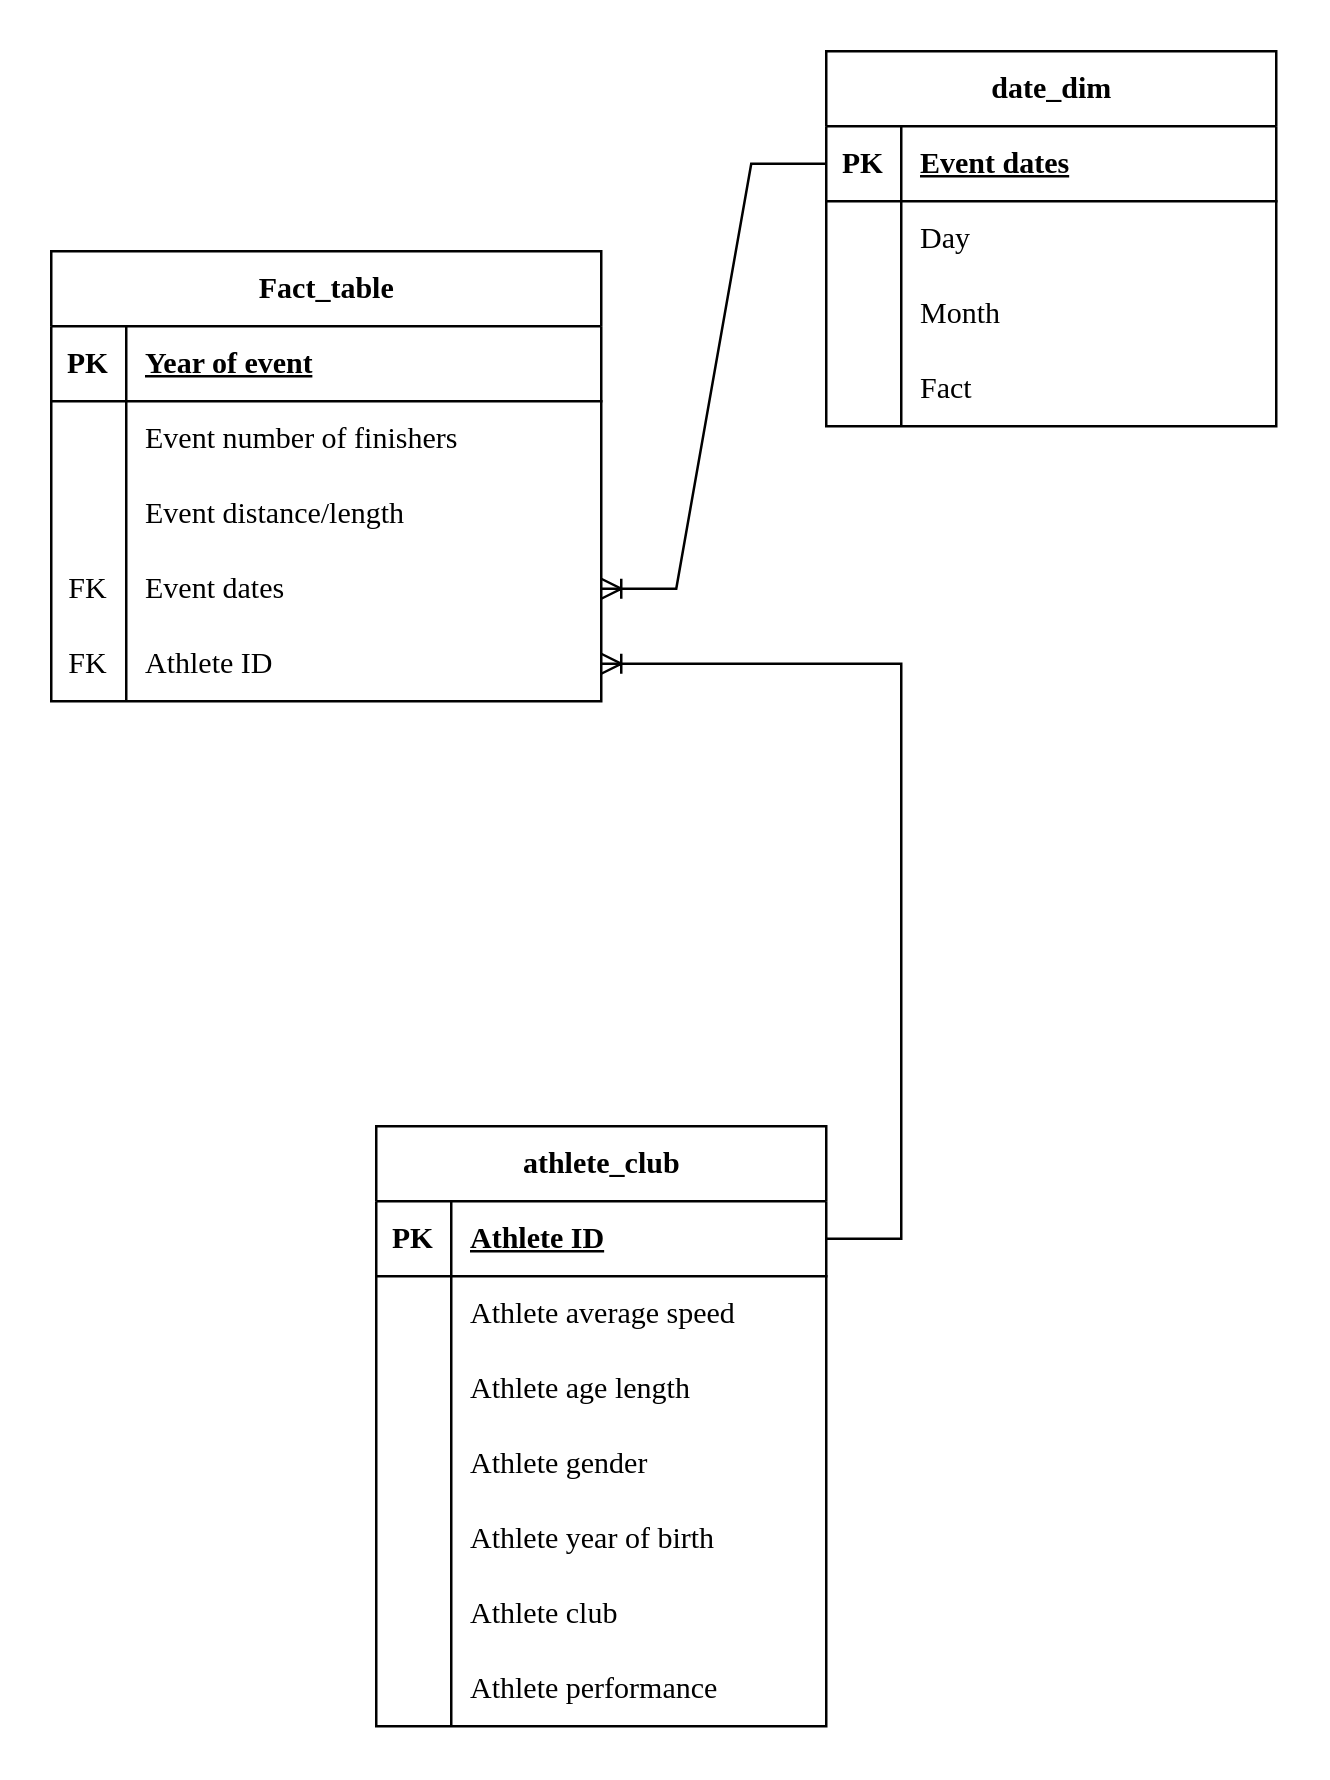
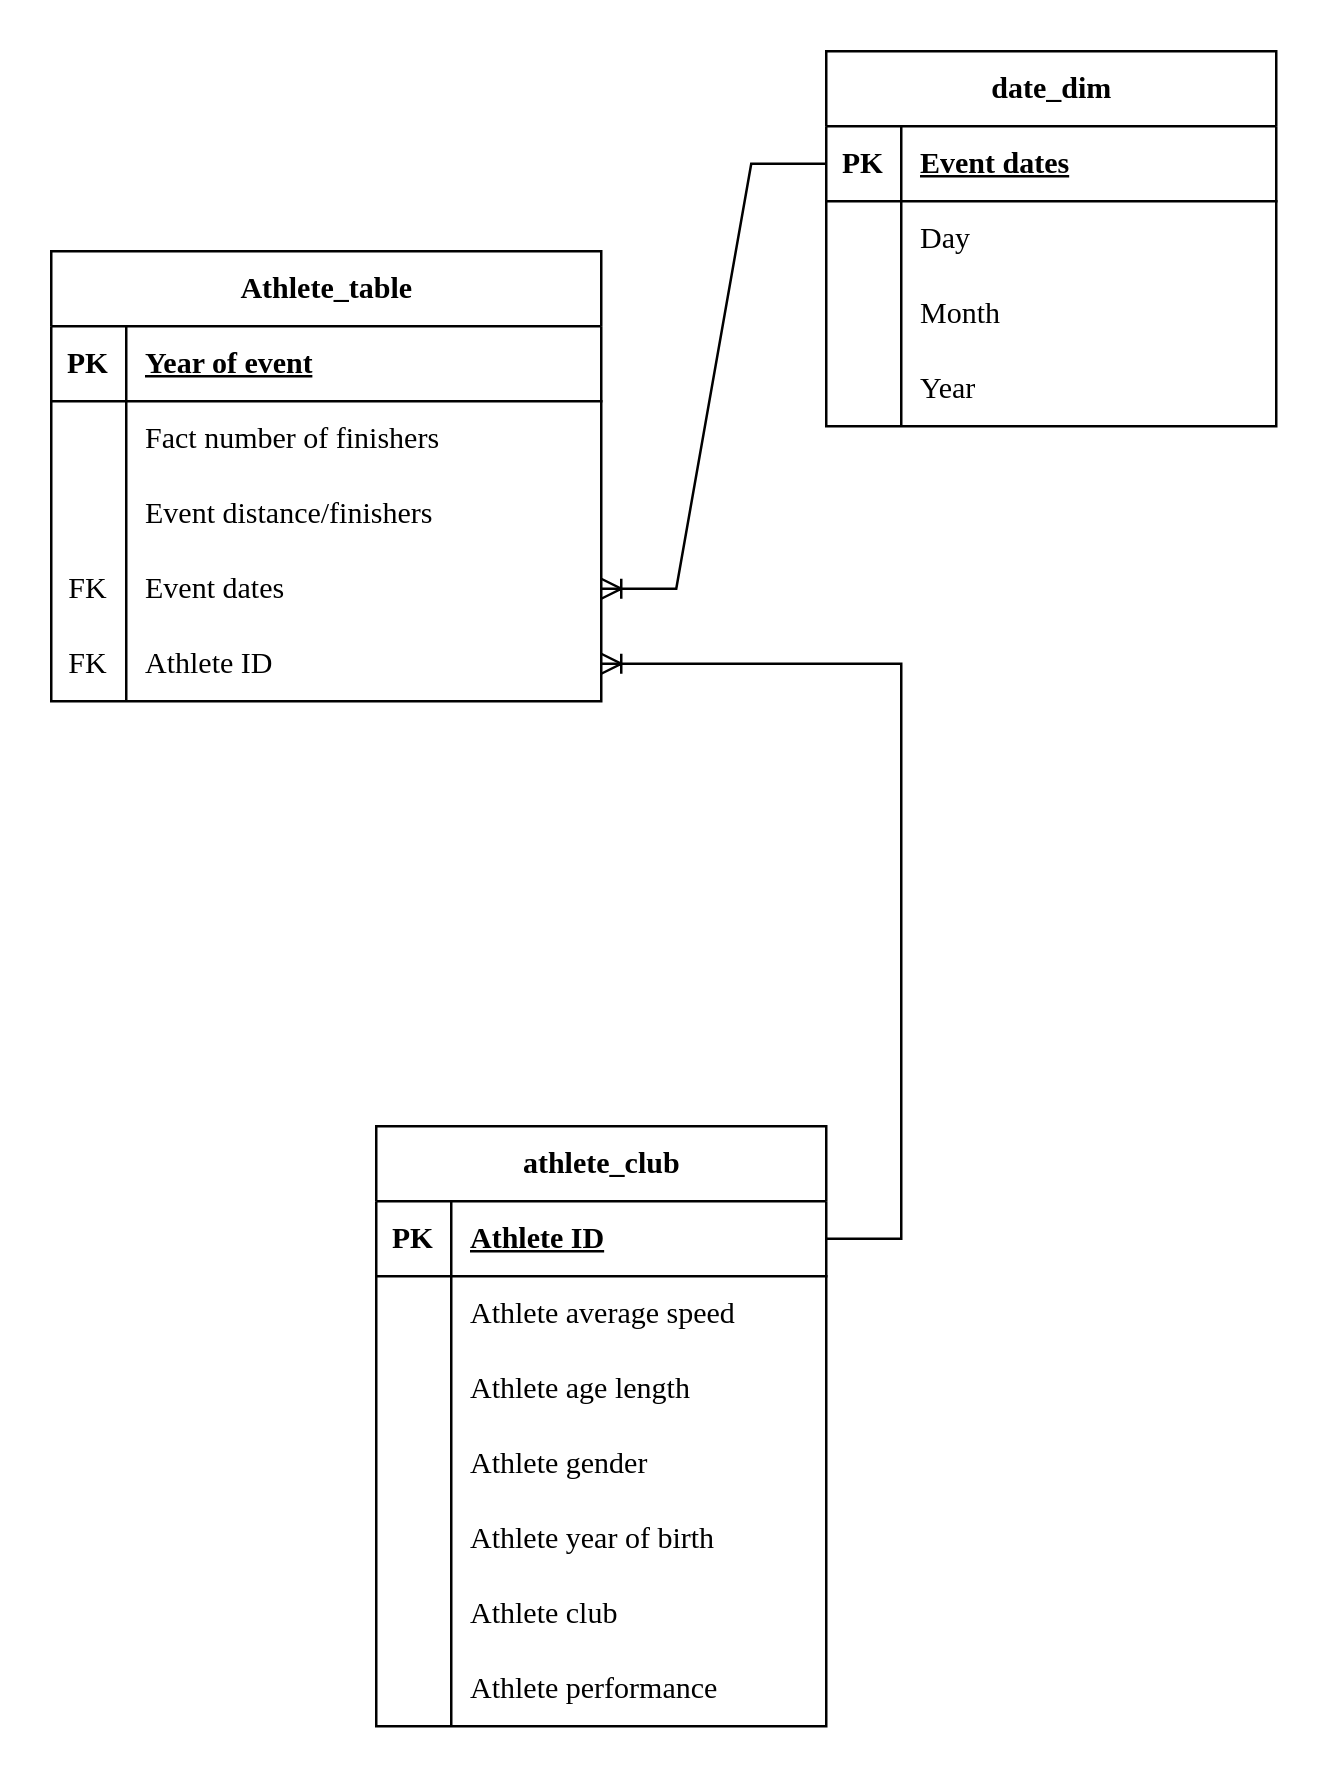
- <mxCell id="2" value="Fact_table" style="shape=table;startSize=30;container=1;collapsible=1;childLayout=tableLayout;fixedRows=1;rowLines=0;fontStyle=1;align=center;resizeLast=1;html=1;labelBackgroundColor=default;labelBorderColor=none;fontFamily=Georgia;" vertex="1" parent="1"><mxGeometry x="20" y="100" width="220" height="180" as="geometry" /></mxCell>
+ <mxCell id="2" value="Athlete_table" style="shape=table;startSize=30;container=1;collapsible=1;childLayout=tableLayout;fixedRows=1;rowLines=0;fontStyle=1;align=center;resizeLast=1;html=1;labelBackgroundColor=default;labelBorderColor=none;fontFamily=Georgia;" vertex="1" parent="1"><mxGeometry x="20" y="100" width="220" height="180" as="geometry" /></mxCell>
- <mxCell id="53" value="Fact" style="shape=partialRectangle;connectable=0;fillColor=none;top=0;left=0;bottom=0;right=0;align=left;spacingLeft=6;overflow=hidden;whiteSpace=wrap;html=1;labelBackgroundColor=default;labelBorderColor=none;fontFamily=Georgia;" vertex="1" parent="51"><mxGeometry x="30" width="150" height="30" as="geometry"><mxRectangle width="150" height="30" as="alternateBounds" /></mxGeometry></mxCell>
+ <mxCell id="53" value="Year" style="shape=partialRectangle;connectable=0;fillColor=none;top=0;left=0;bottom=0;right=0;align=left;spacingLeft=6;overflow=hidden;whiteSpace=wrap;html=1;labelBackgroundColor=default;labelBorderColor=none;fontFamily=Georgia;" vertex="1" parent="51"><mxGeometry x="30" width="150" height="30" as="geometry"><mxRectangle width="150" height="30" as="alternateBounds" /></mxGeometry></mxCell>
- <mxCell id="8" value="Event number of finishers" style="shape=partialRectangle;connectable=0;fillColor=none;top=0;left=0;bottom=0;right=0;align=left;spacingLeft=6;overflow=hidden;whiteSpace=wrap;html=1;labelBackgroundColor=default;labelBorderColor=none;fontFamily=Georgia;" vertex="1" parent="6"><mxGeometry x="30" width="190" height="30" as="geometry"><mxRectangle width="190" height="30" as="alternateBounds" /></mxGeometry></mxCell>
+ <mxCell id="8" value="Fact number of finishers" style="shape=partialRectangle;connectable=0;fillColor=none;top=0;left=0;bottom=0;right=0;align=left;spacingLeft=6;overflow=hidden;whiteSpace=wrap;html=1;labelBackgroundColor=default;labelBorderColor=none;fontFamily=Georgia;" vertex="1" parent="6"><mxGeometry x="30" width="190" height="30" as="geometry"><mxRectangle width="190" height="30" as="alternateBounds" /></mxGeometry></mxCell>
- <mxCell id="11" value="Event distance/length" style="shape=partialRectangle;connectable=0;fillColor=none;top=0;left=0;bottom=0;right=0;align=left;spacingLeft=6;overflow=hidden;whiteSpace=wrap;html=1;labelBackgroundColor=default;labelBorderColor=none;fontFamily=Georgia;" vertex="1" parent="9"><mxGeometry x="30" width="190" height="30" as="geometry"><mxRectangle width="190" height="30" as="alternateBounds" /></mxGeometry></mxCell>
+ <mxCell id="11" value="Event distance/finishers" style="shape=partialRectangle;connectable=0;fillColor=none;top=0;left=0;bottom=0;right=0;align=left;spacingLeft=6;overflow=hidden;whiteSpace=wrap;html=1;labelBackgroundColor=default;labelBorderColor=none;fontFamily=Georgia;" vertex="1" parent="9"><mxGeometry x="30" width="190" height="30" as="geometry"><mxRectangle width="190" height="30" as="alternateBounds" /></mxGeometry></mxCell>
